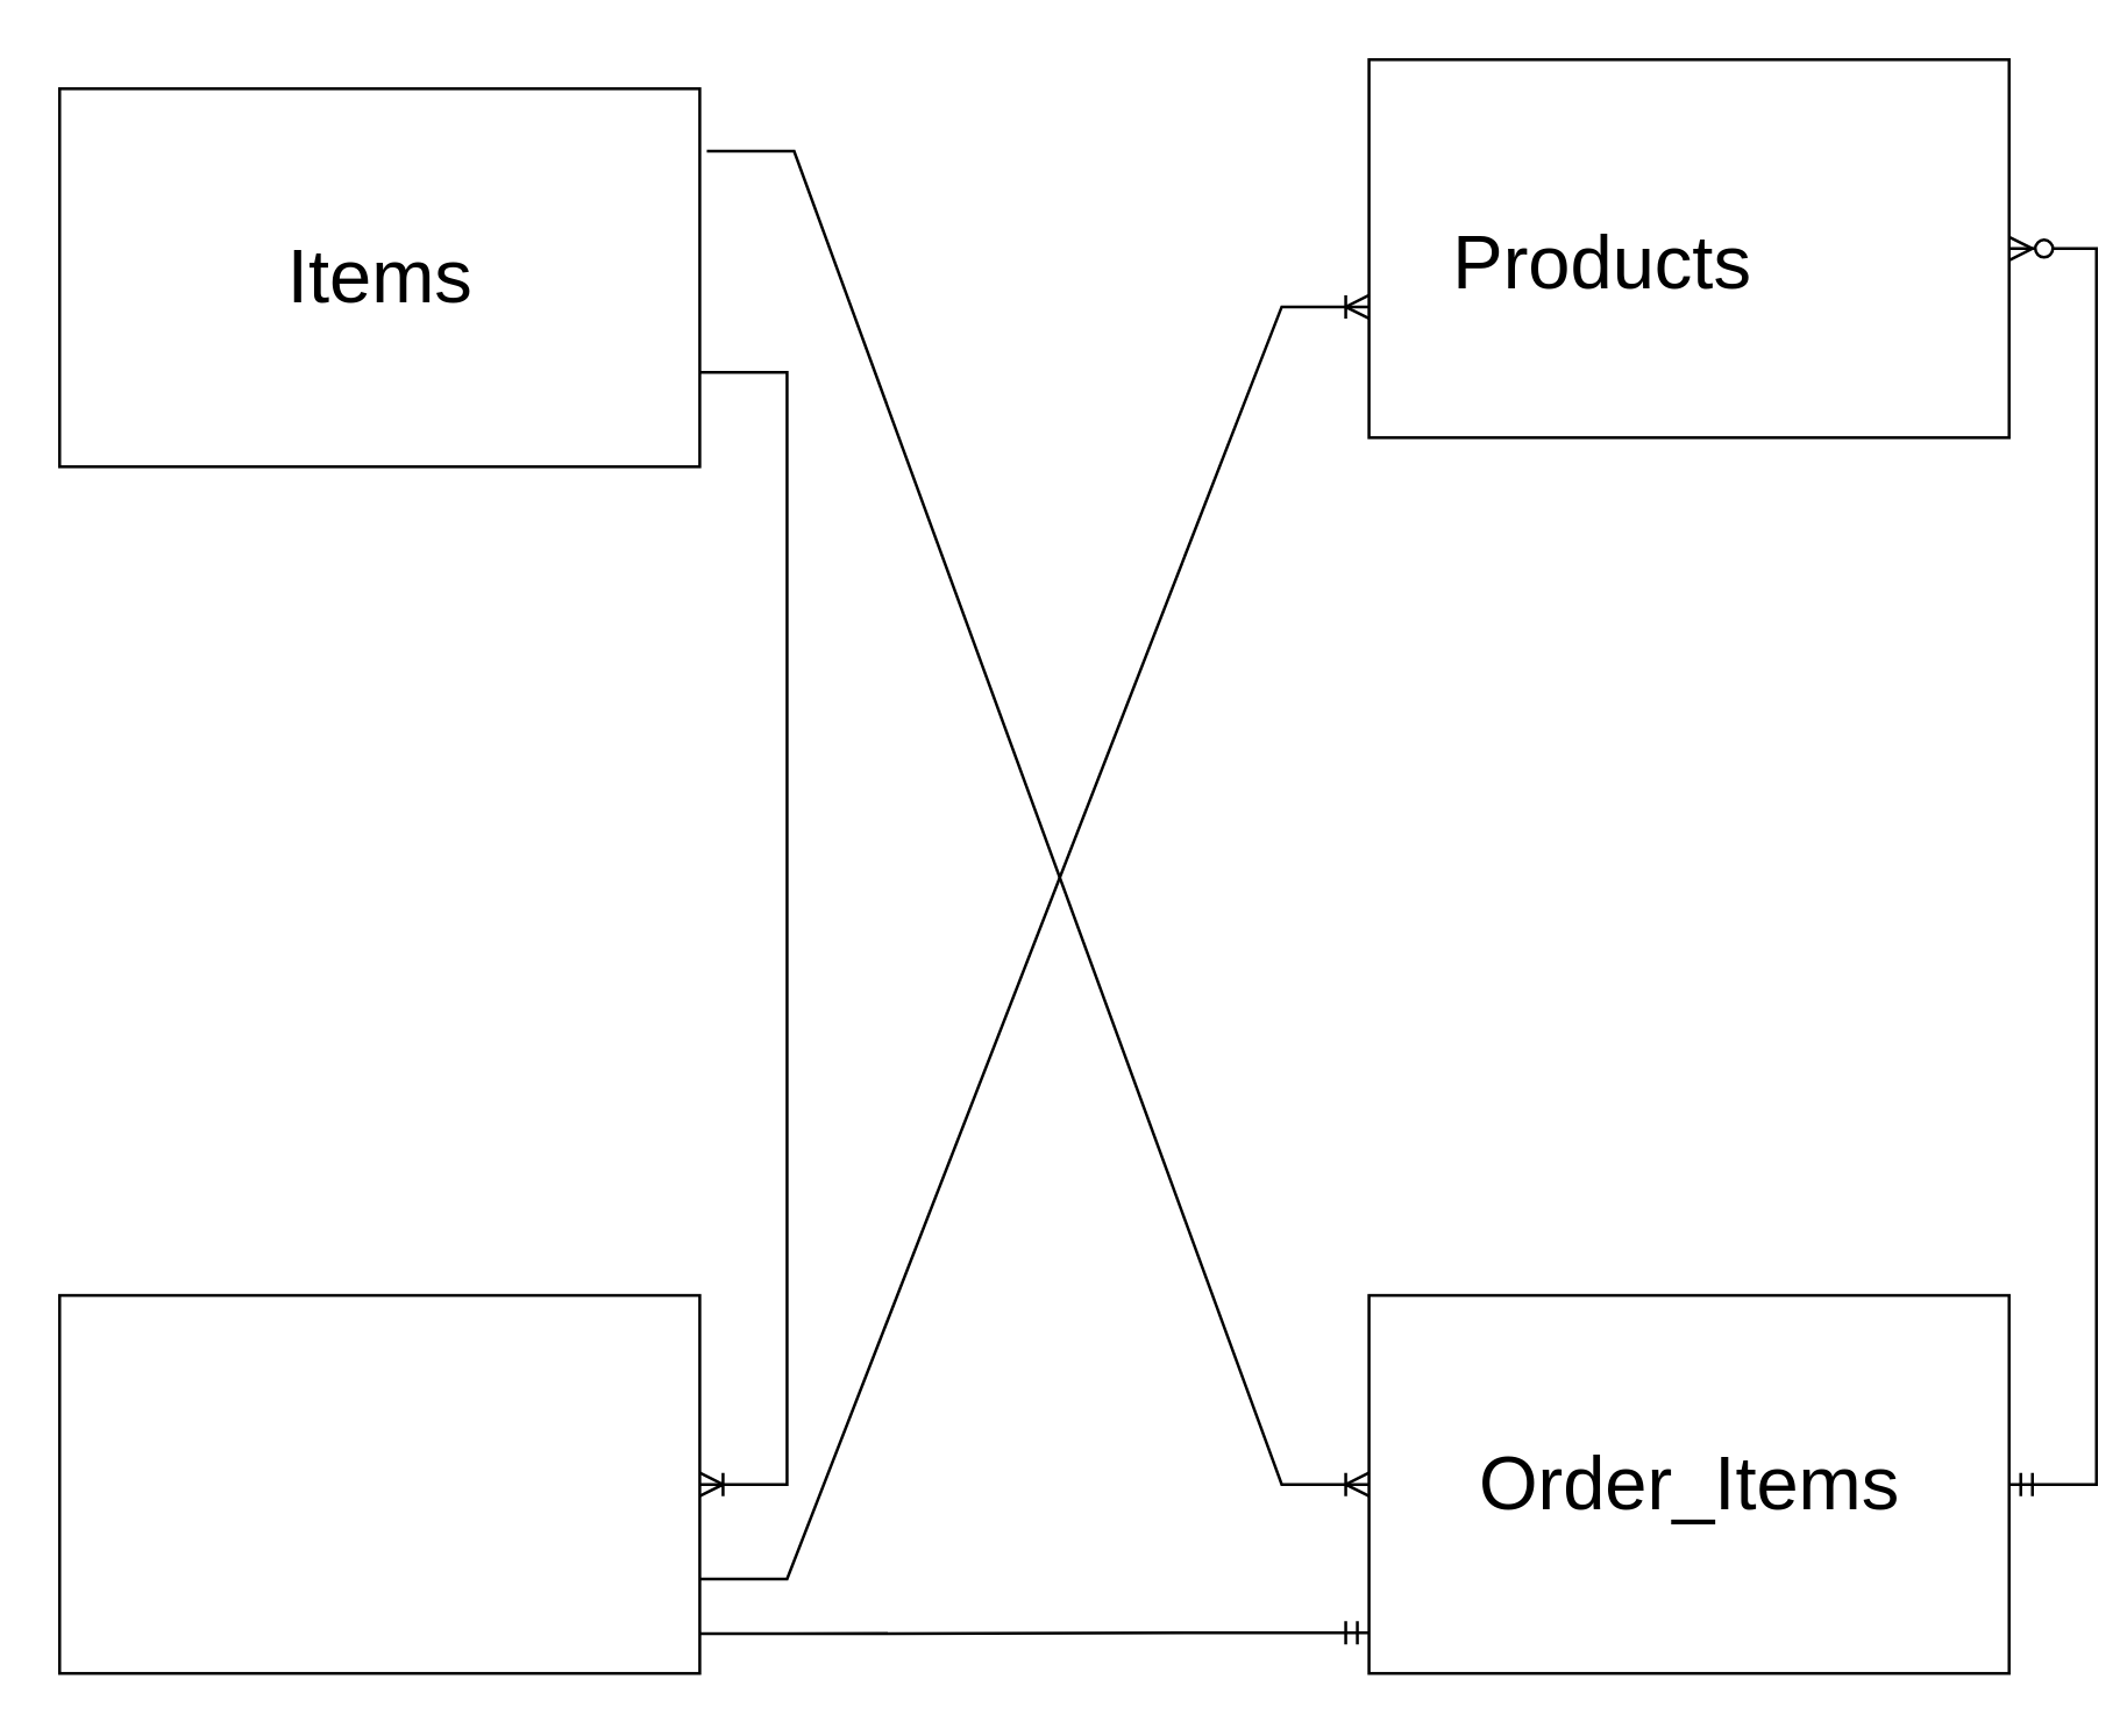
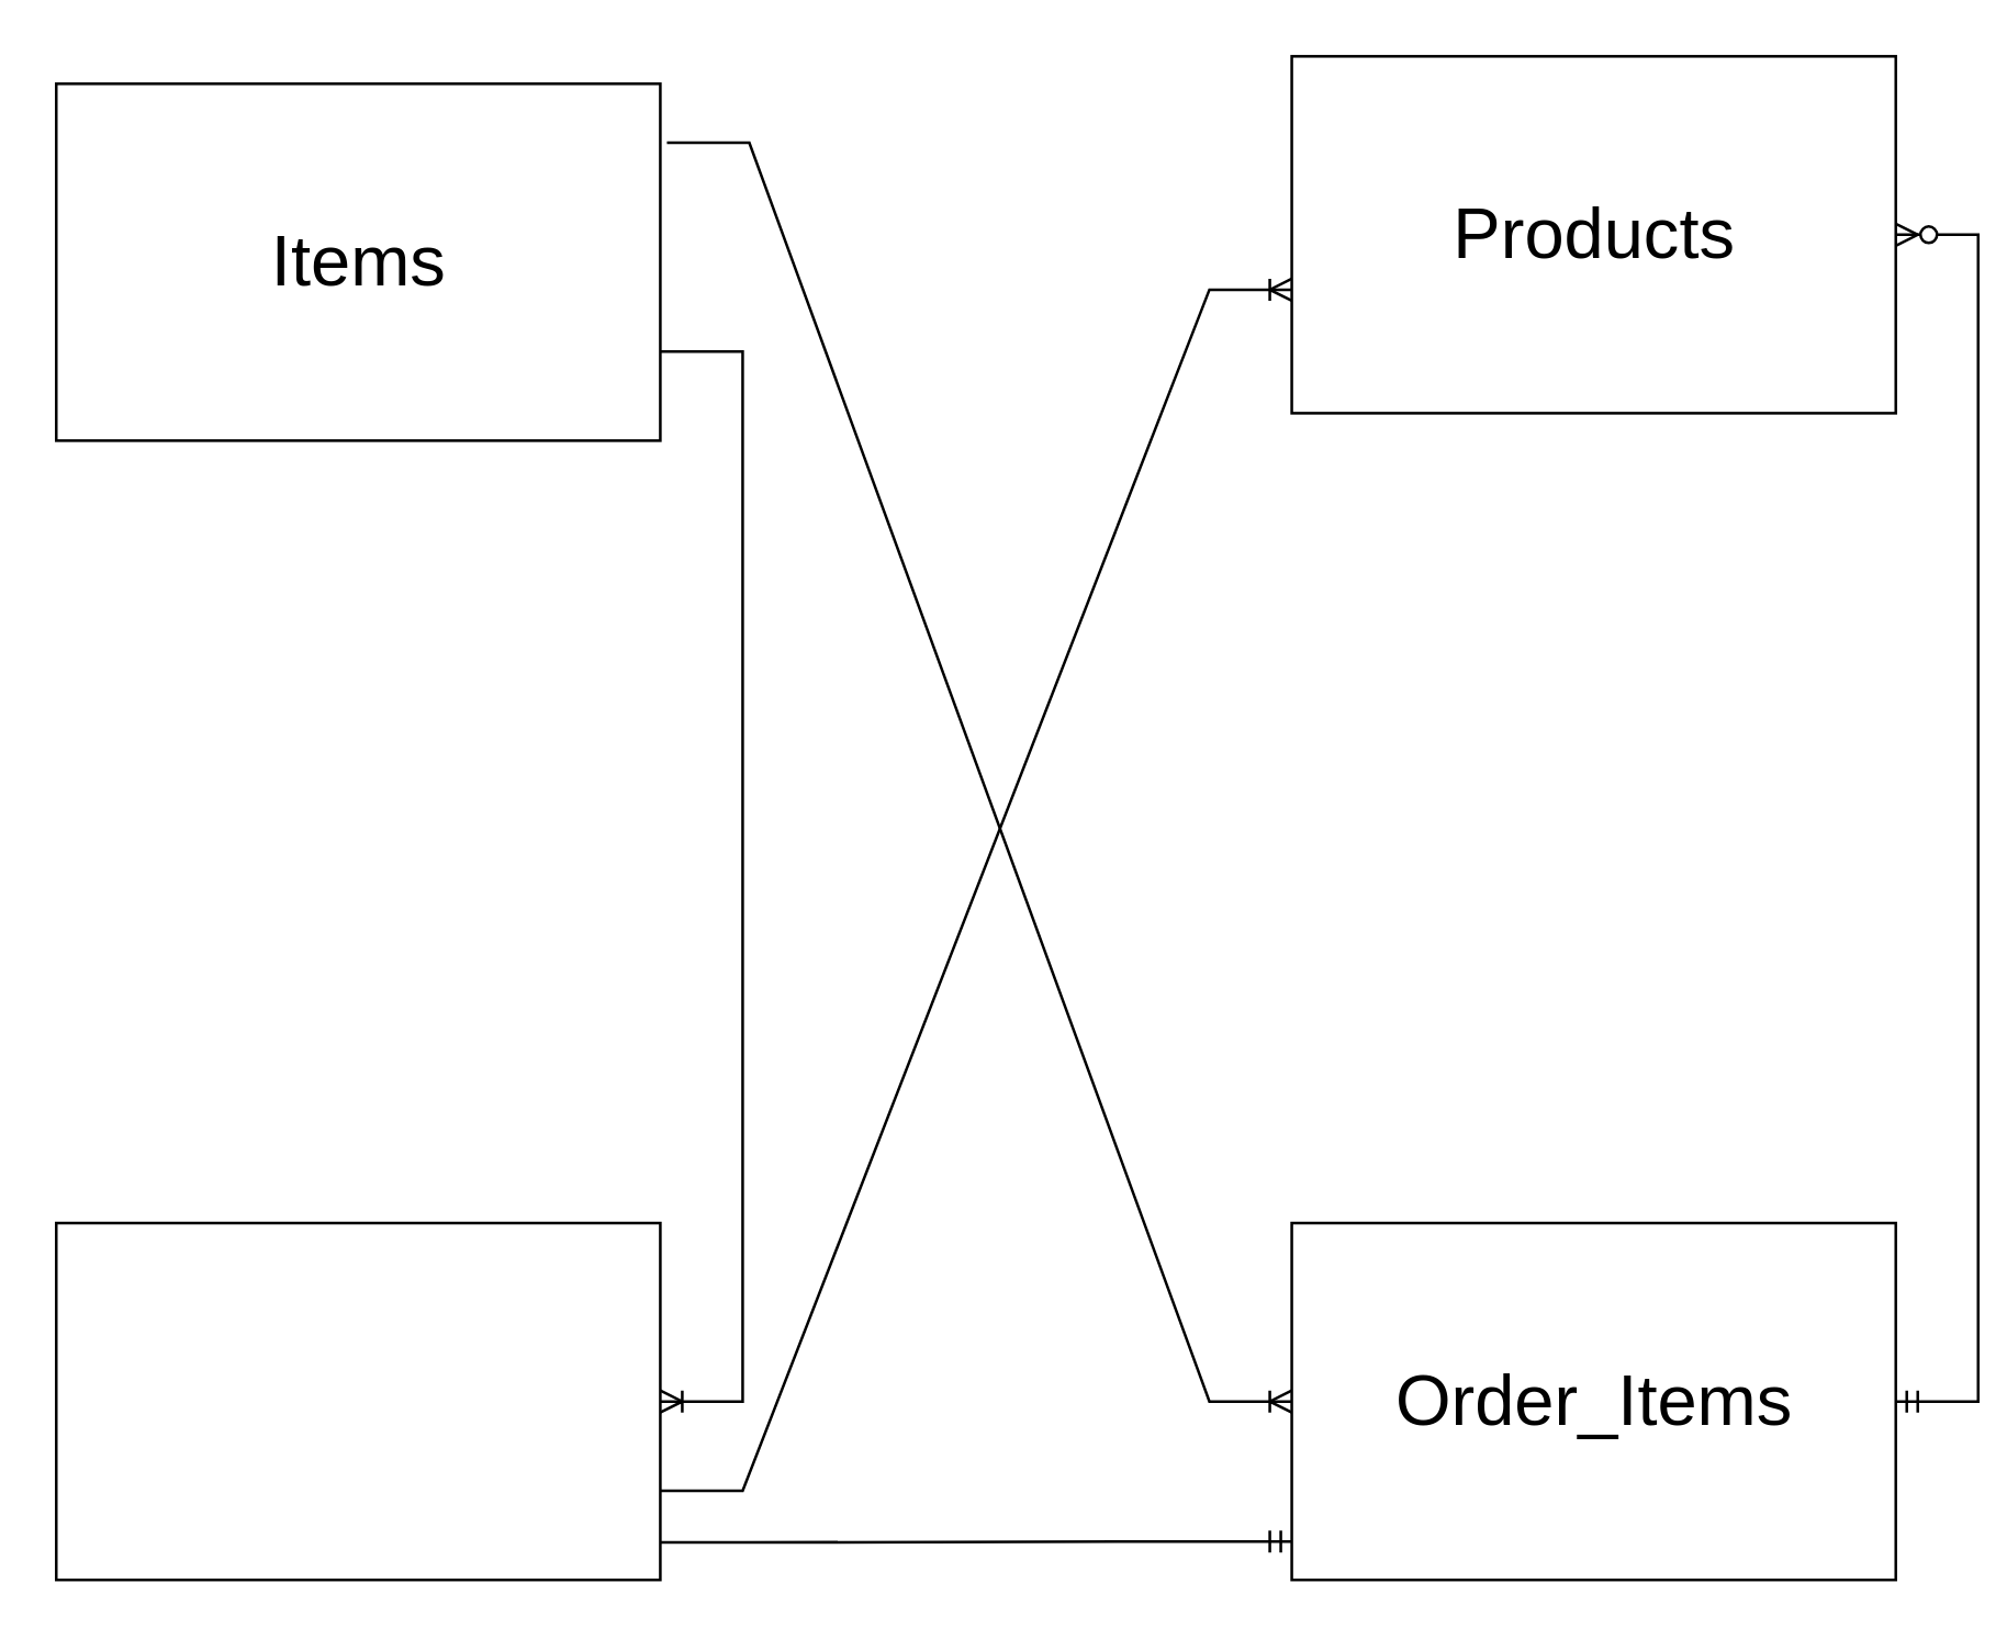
- <mxCell id="7" value="&lt;span style=&quot;font-size: 26px&quot;&gt;Products&lt;br&gt;&lt;/span&gt;" style="text;html=1;resizable=0;autosize=1;align=center;verticalAlign=middle;points=[];fillColor=none;strokeColor=none;rounded=0;" parent="1" vertex="1"><mxGeometry x="490" y="80" width="120" height="20" as="geometry" /></mxCell>
+ <mxCell id="7" value="&lt;span style=&quot;font-size: 26px&quot;&gt;Products&lt;br&gt;&lt;/span&gt;" style="text;html=1;resizable=0;autosize=1;align=center;verticalAlign=middle;points=[];fillColor=none;strokeColor=none;rounded=0;" parent="1" vertex="1"><mxGeometry x="520" y="75" width="120" height="20" as="geometry" /></mxCell>
